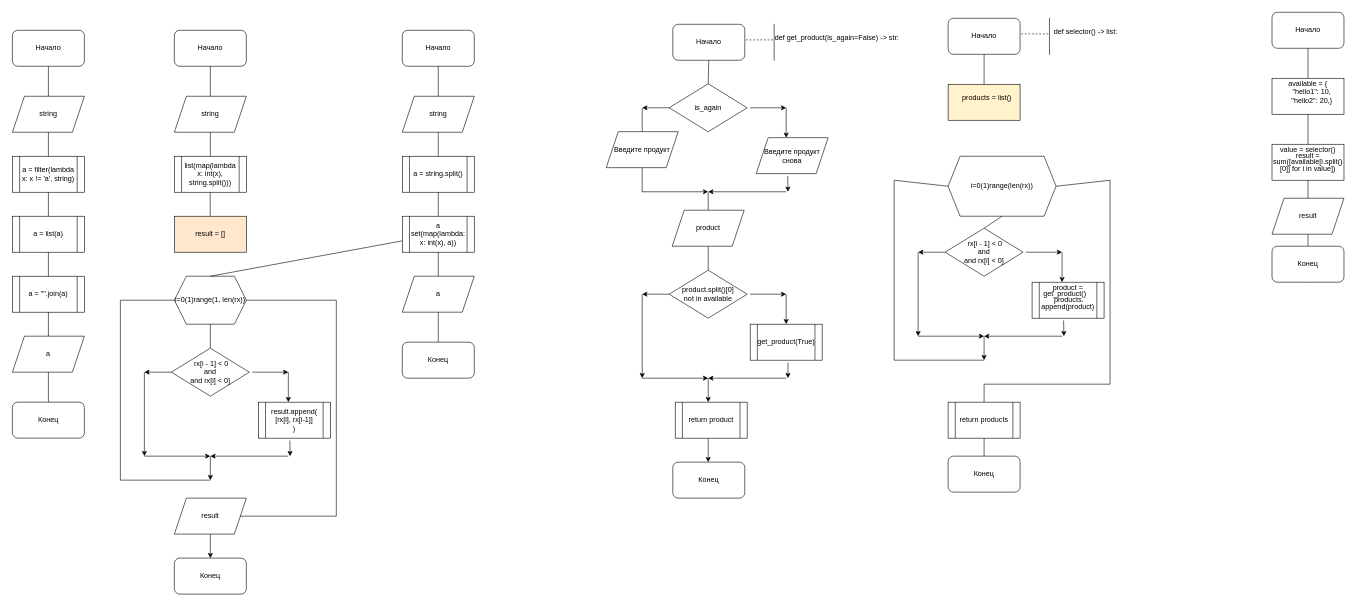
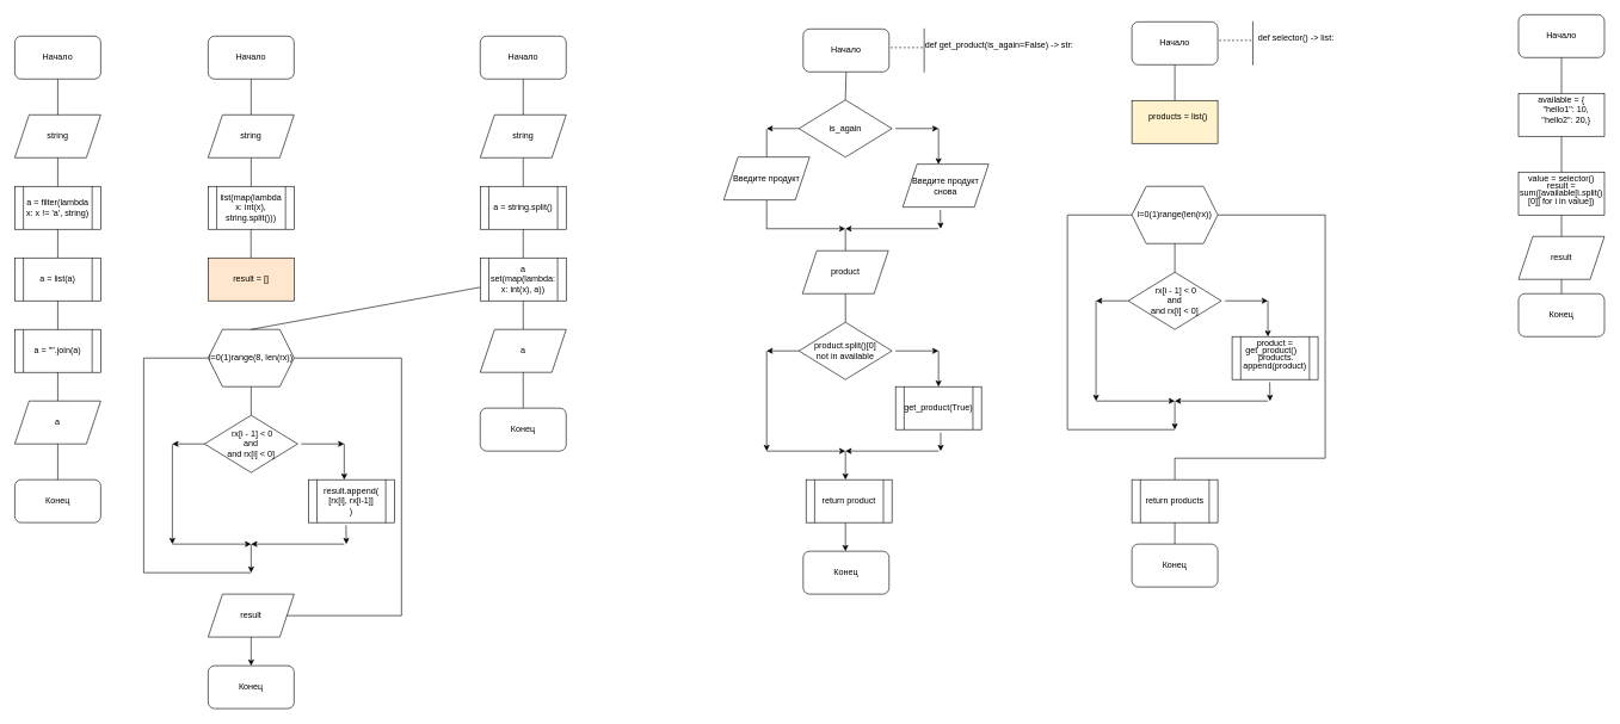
- <mxCell id="66" value="i=0(1)range(len(rx))" style="shape=hexagon;perimeter=hexagonPerimeter2;whiteSpace=wrap;html=1;fixedSize=1;" vertex="1" parent="1"><mxGeometry x="1580" y="260" width="180" height="100" as="geometry" /></mxCell>
+ <mxCell id="66" value="i=0(1)range(len(rx))" style="shape=hexagon;perimeter=hexagonPerimeter2;whiteSpace=wrap;html=1;fixedSize=1;" vertex="1" parent="1"><mxGeometry x="1580" y="260" width="120" height="80" as="geometry" /></mxCell>
- <mxCell id="22" value="i=0(1)range(1, len(rx))" style="shape=hexagon;perimeter=hexagonPerimeter2;whiteSpace=wrap;html=1;fixedSize=1;" vertex="1" parent="1"><mxGeometry x="290" y="460" width="120" height="80" as="geometry" /></mxCell>
+ <mxCell id="22" value="i=0(1)range(8, len(rx))" style="shape=hexagon;perimeter=hexagonPerimeter2;whiteSpace=wrap;html=1;fixedSize=1;" vertex="1" parent="1"><mxGeometry x="290" y="460" width="120" height="80" as="geometry" /></mxCell>
